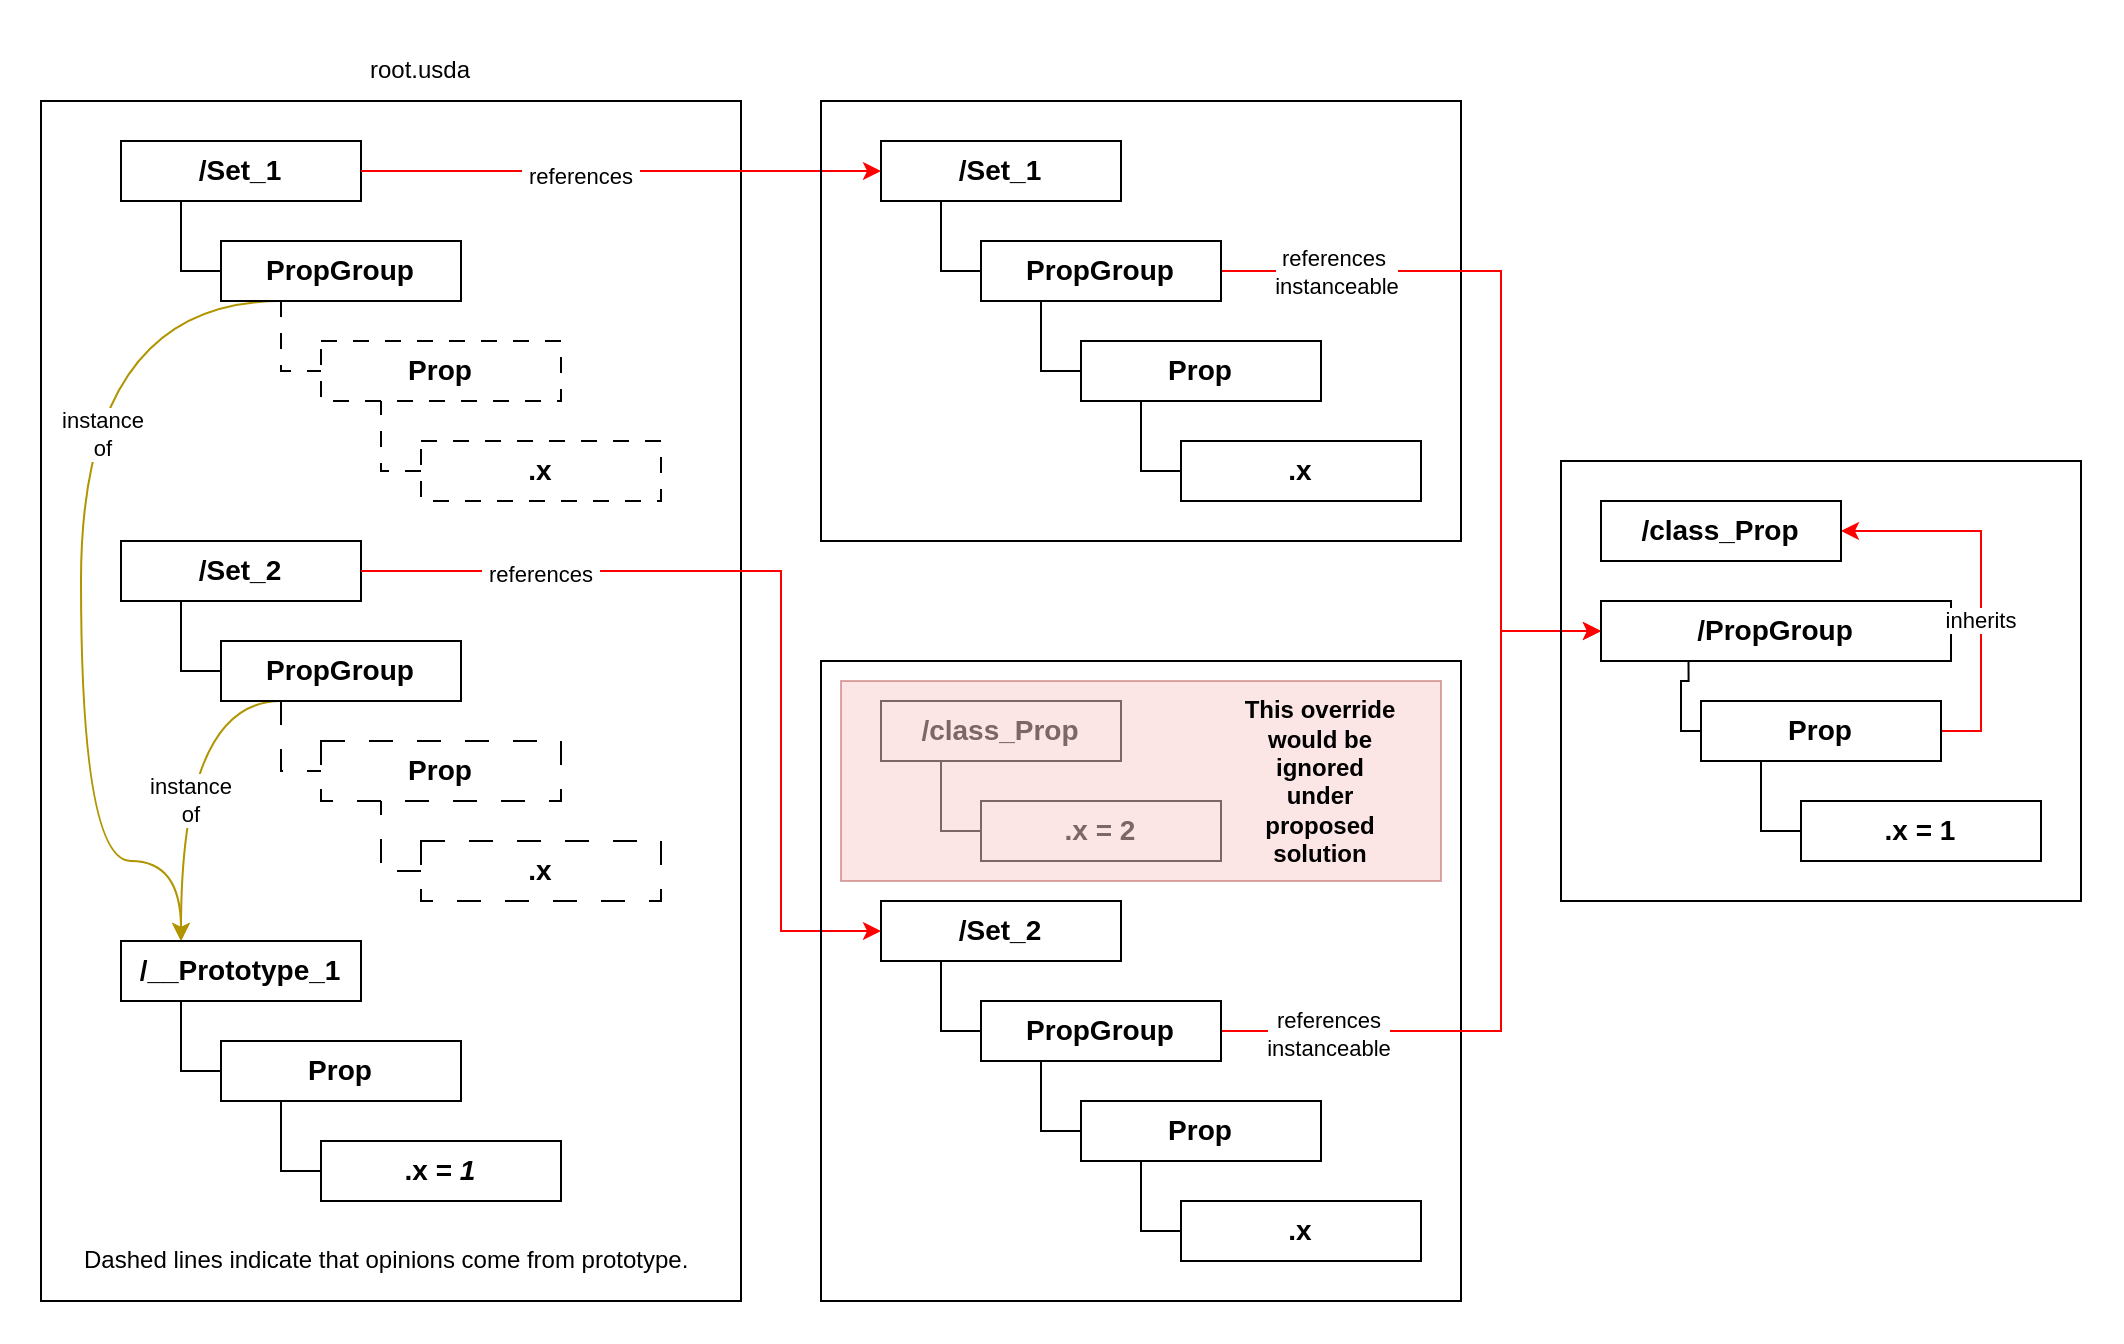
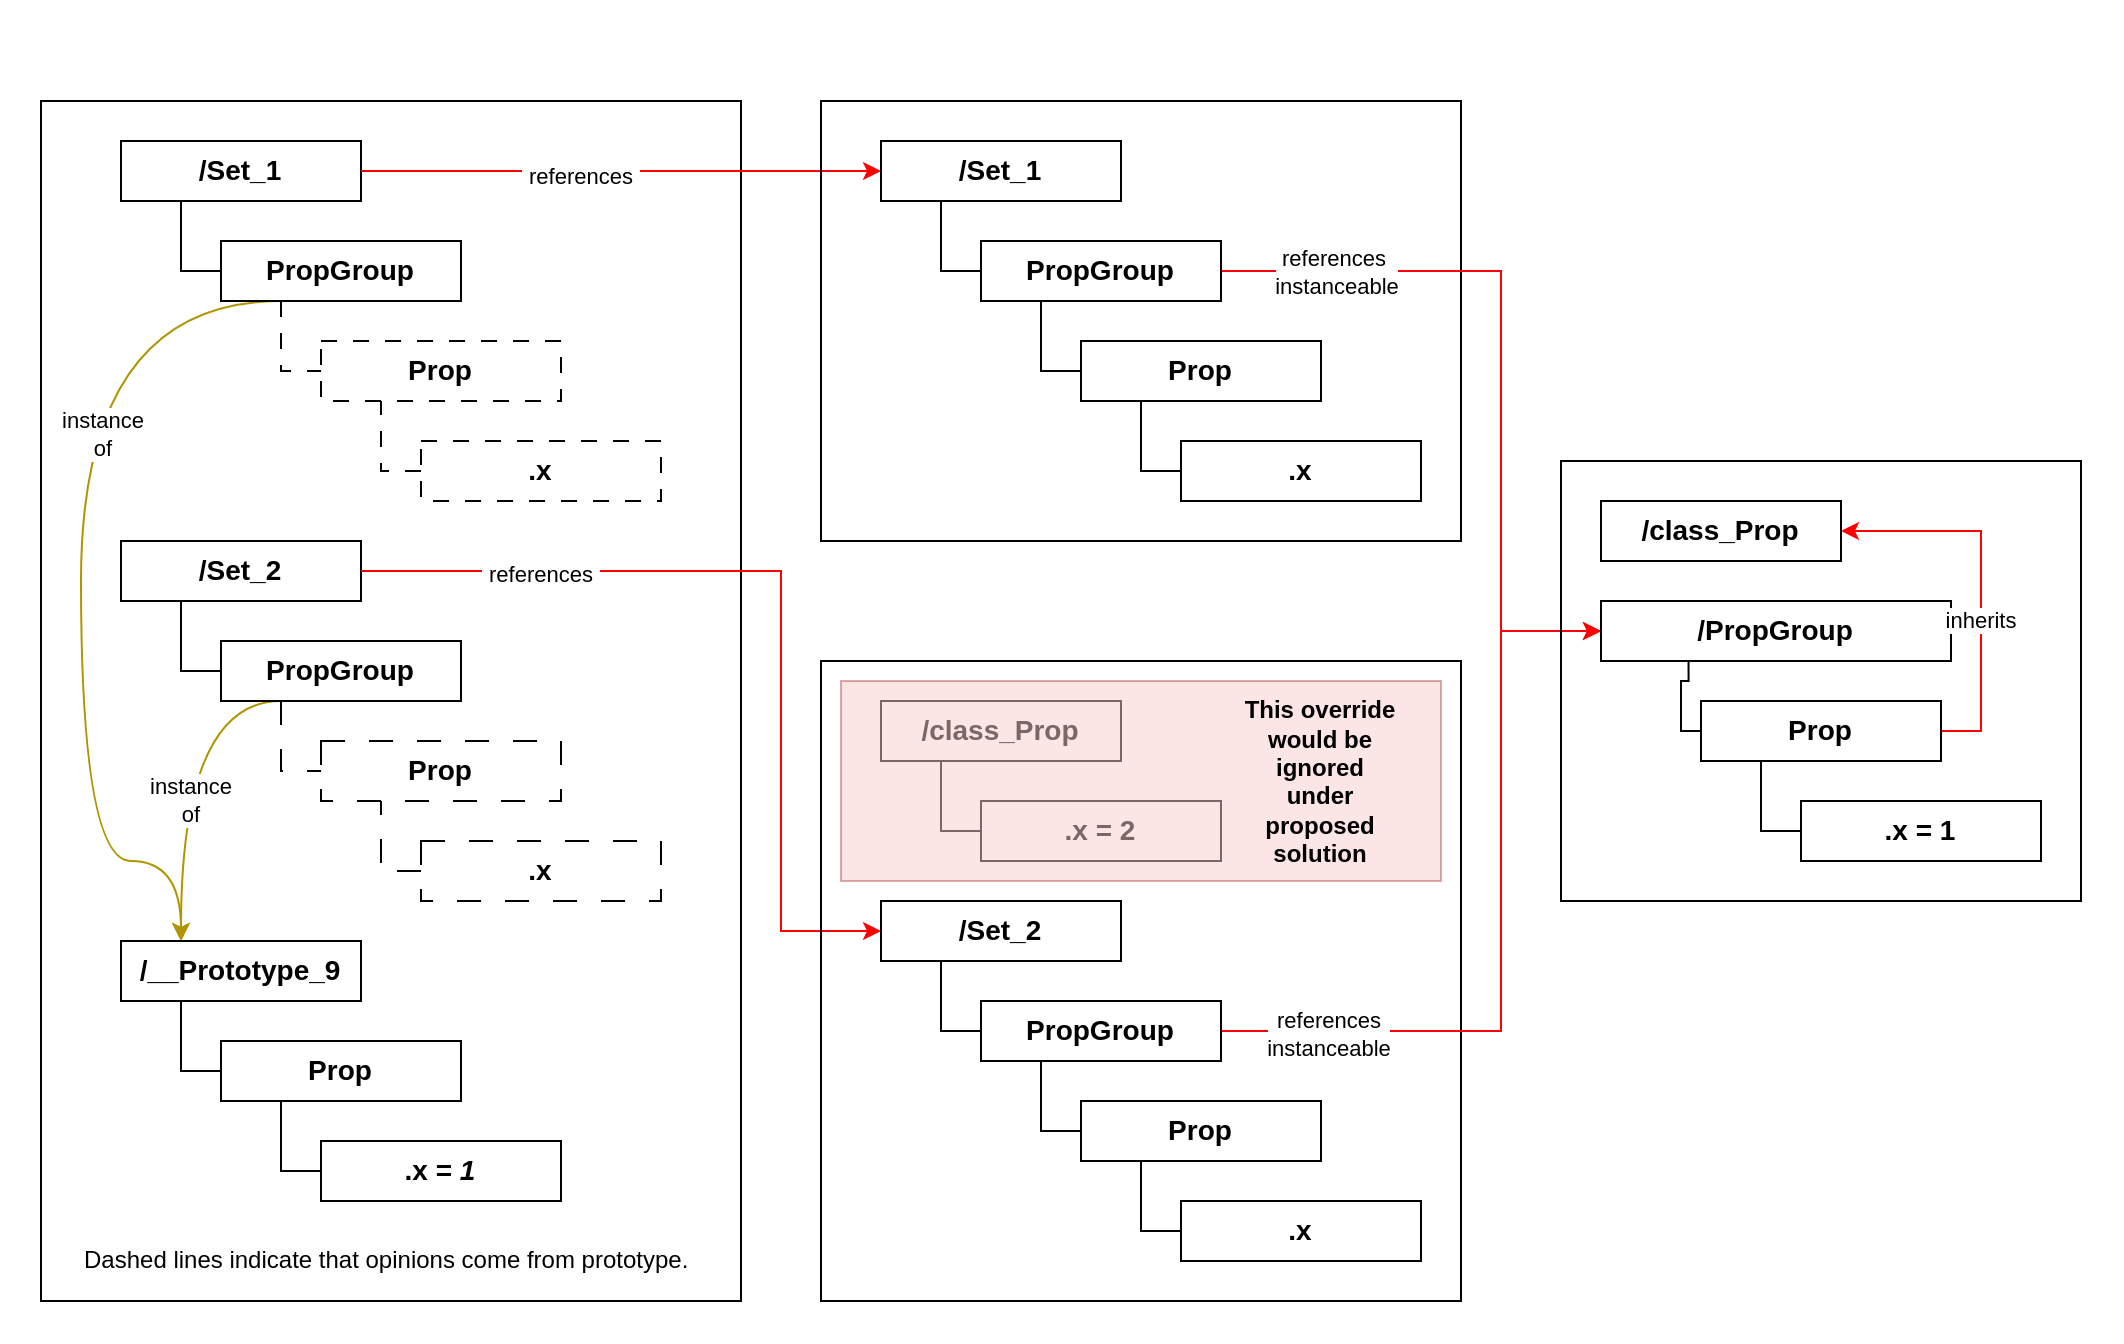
- <mxCell id="48" value="root.usda" style="text;strokeColor=none;align=center;fillColor=none;html=1;verticalAlign=middle;whiteSpace=wrap;rounded=0;" parent="1" vertex="1"><mxGeometry x="180" y="20" width="60" height="30" as="geometry" /></mxCell>
- <mxCell id="59" value="/__Prototype_1" style="rounded=0;whiteSpace=wrap;html=1;fontSize=14;fontStyle=1" parent="1" vertex="1"><mxGeometry x="60" y="470" width="120" height="30" as="geometry" /></mxCell>
+ <mxCell id="59" value="/__Prototype_9" style="rounded=0;whiteSpace=wrap;html=1;fontSize=14;fontStyle=1" parent="1" vertex="1"><mxGeometry x="60" y="470" width="120" height="30" as="geometry" /></mxCell>
